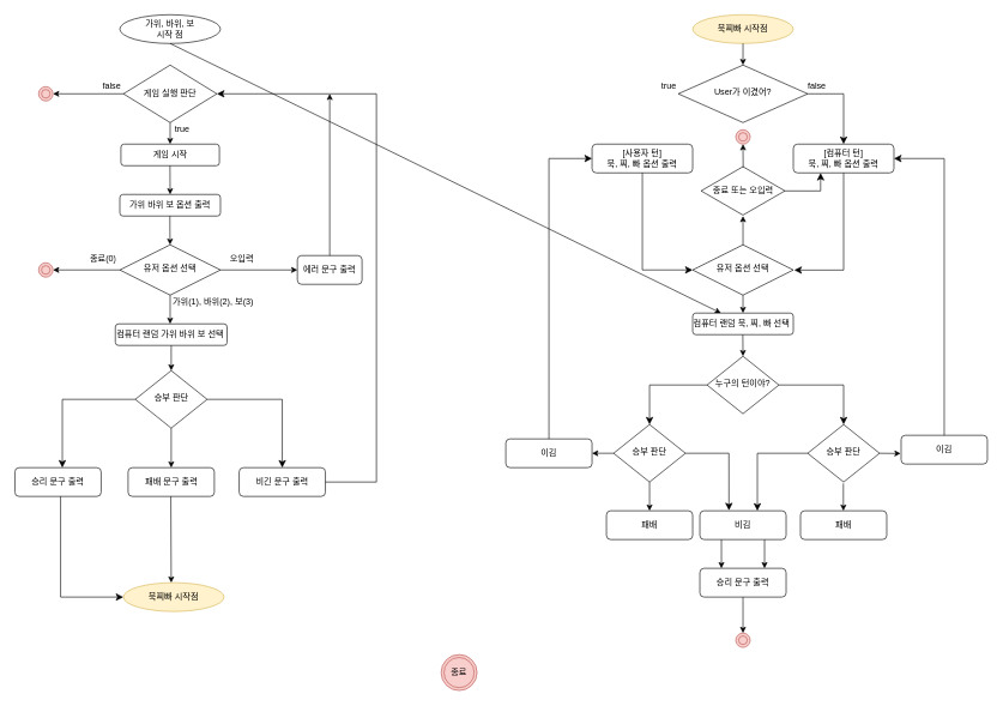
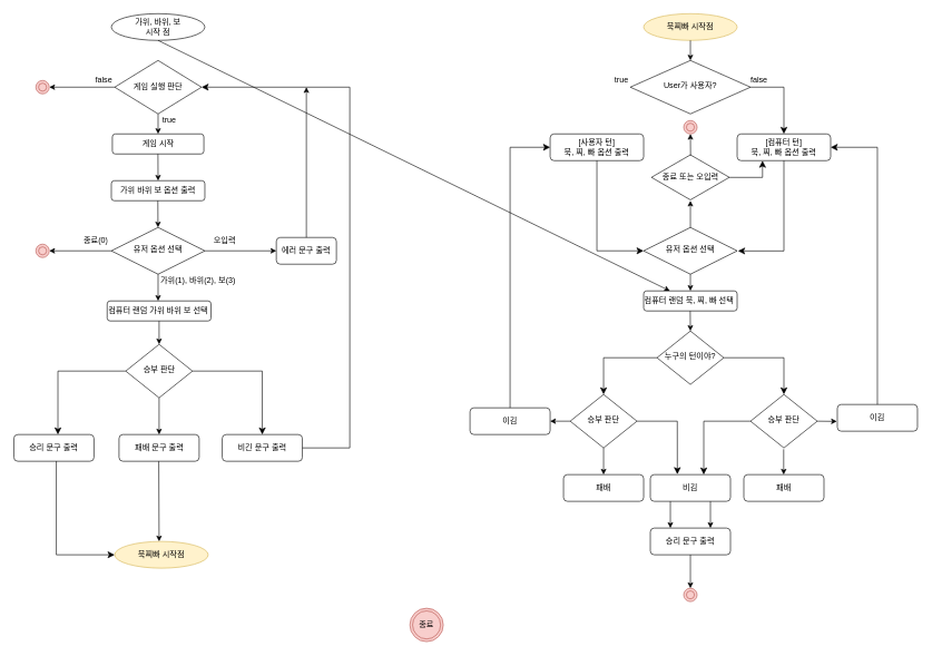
- <mxCell id="39" value="User가 이겼어?" style="rhombus;whiteSpace=wrap;html=1;shadow=0;fontFamily=Helvetica;fontSize=12;align=center;strokeWidth=1;spacing=6;spacingTop=-4;" parent="1" vertex="1"><mxGeometry x="943" y="90" width="180" height="80" as="geometry" /></mxCell>
+ <mxCell id="39" value="User가 사용자?" style="rhombus;whiteSpace=wrap;html=1;shadow=0;fontFamily=Helvetica;fontSize=12;align=center;strokeWidth=1;spacing=6;spacingTop=-4;" parent="1" vertex="1"><mxGeometry x="943" y="90" width="180" height="80" as="geometry" /></mxCell>
